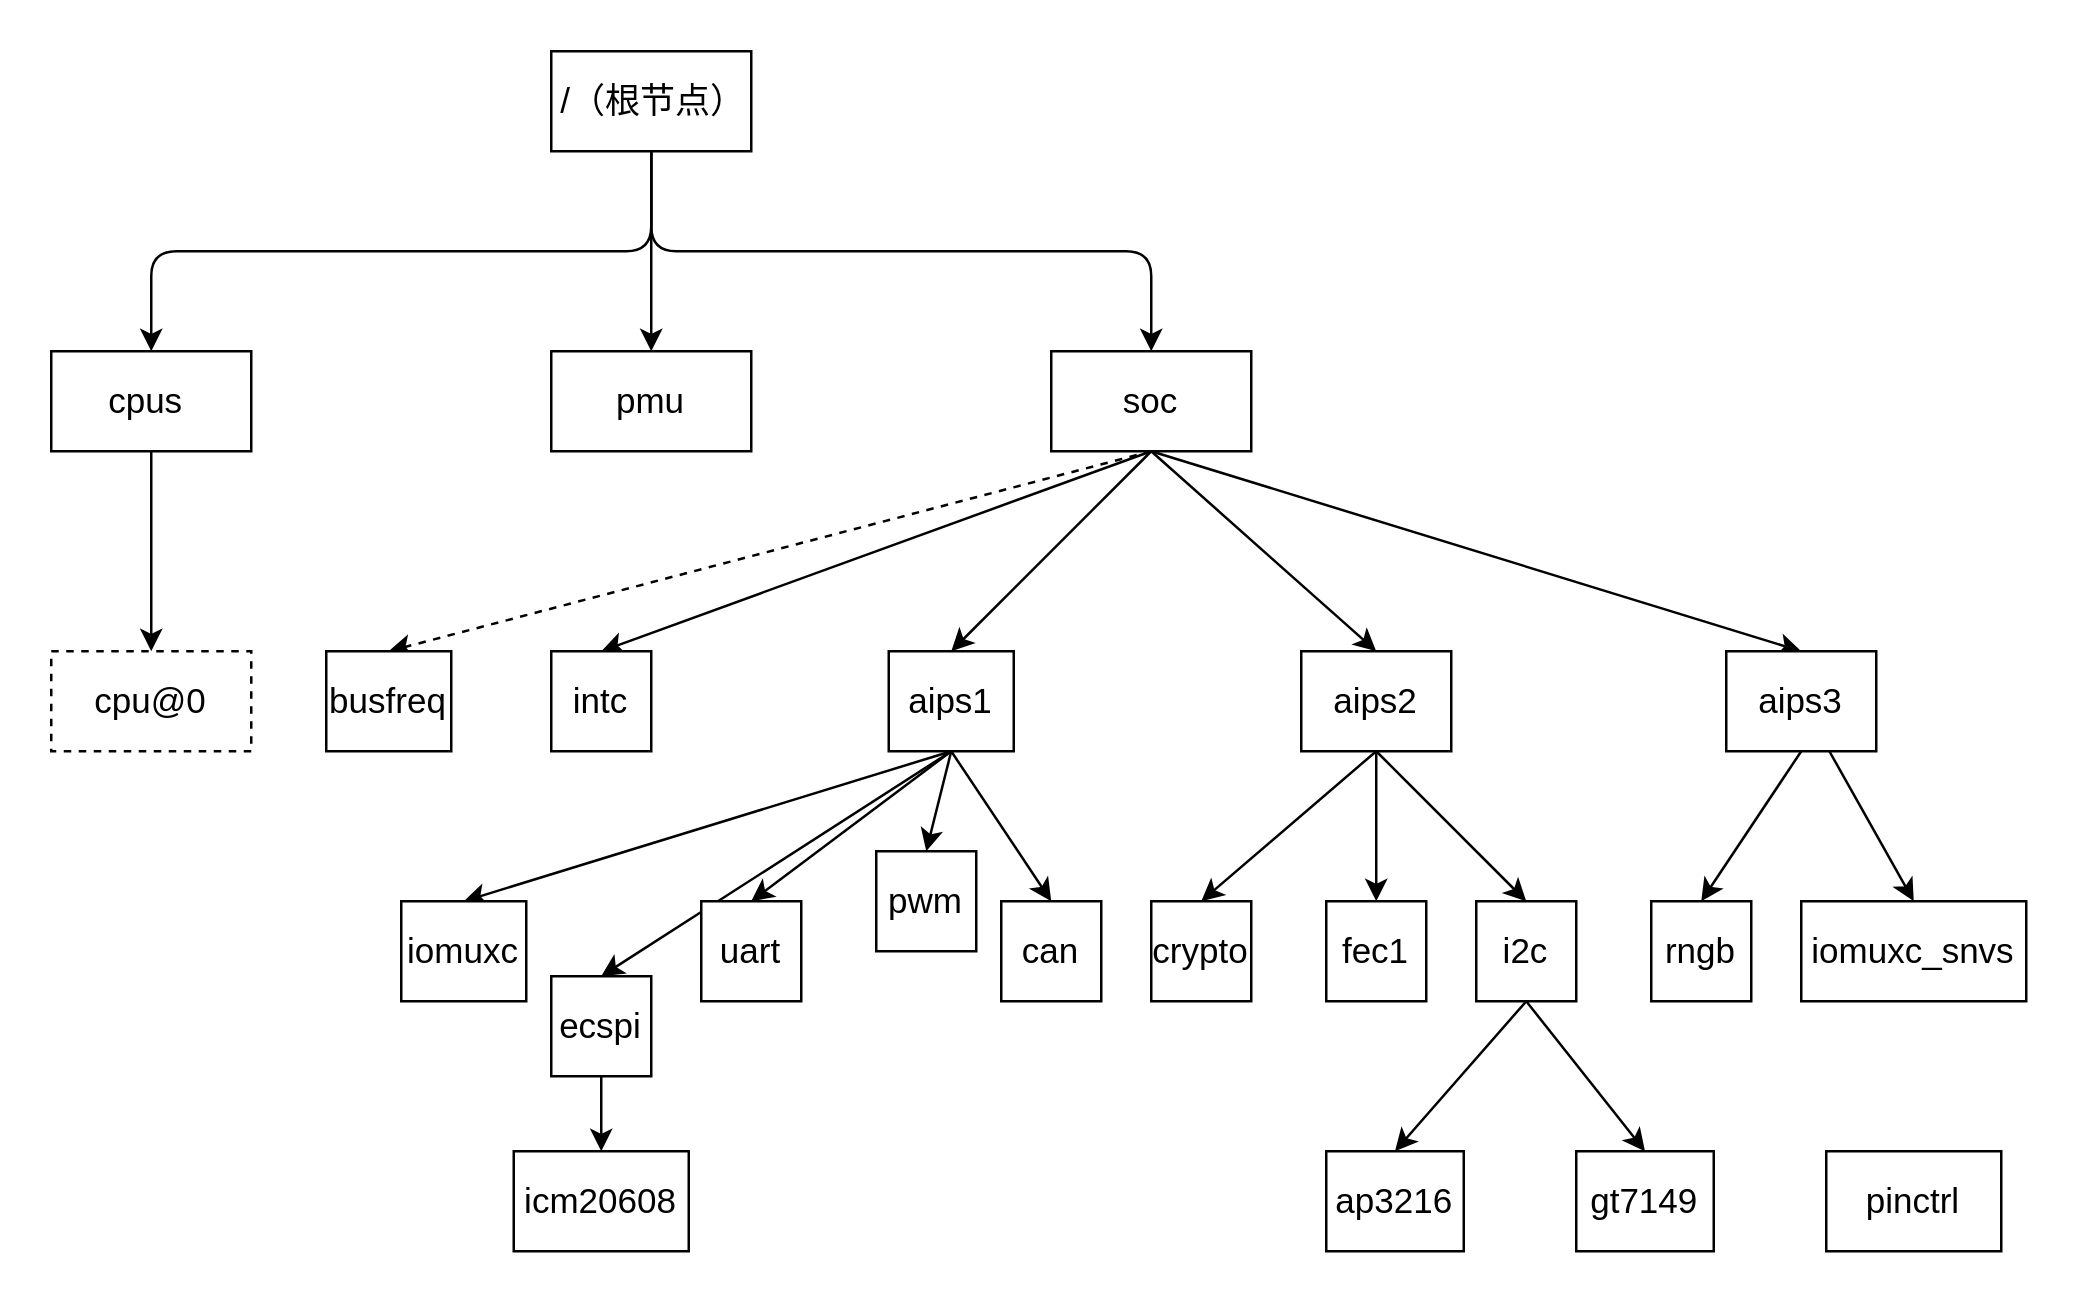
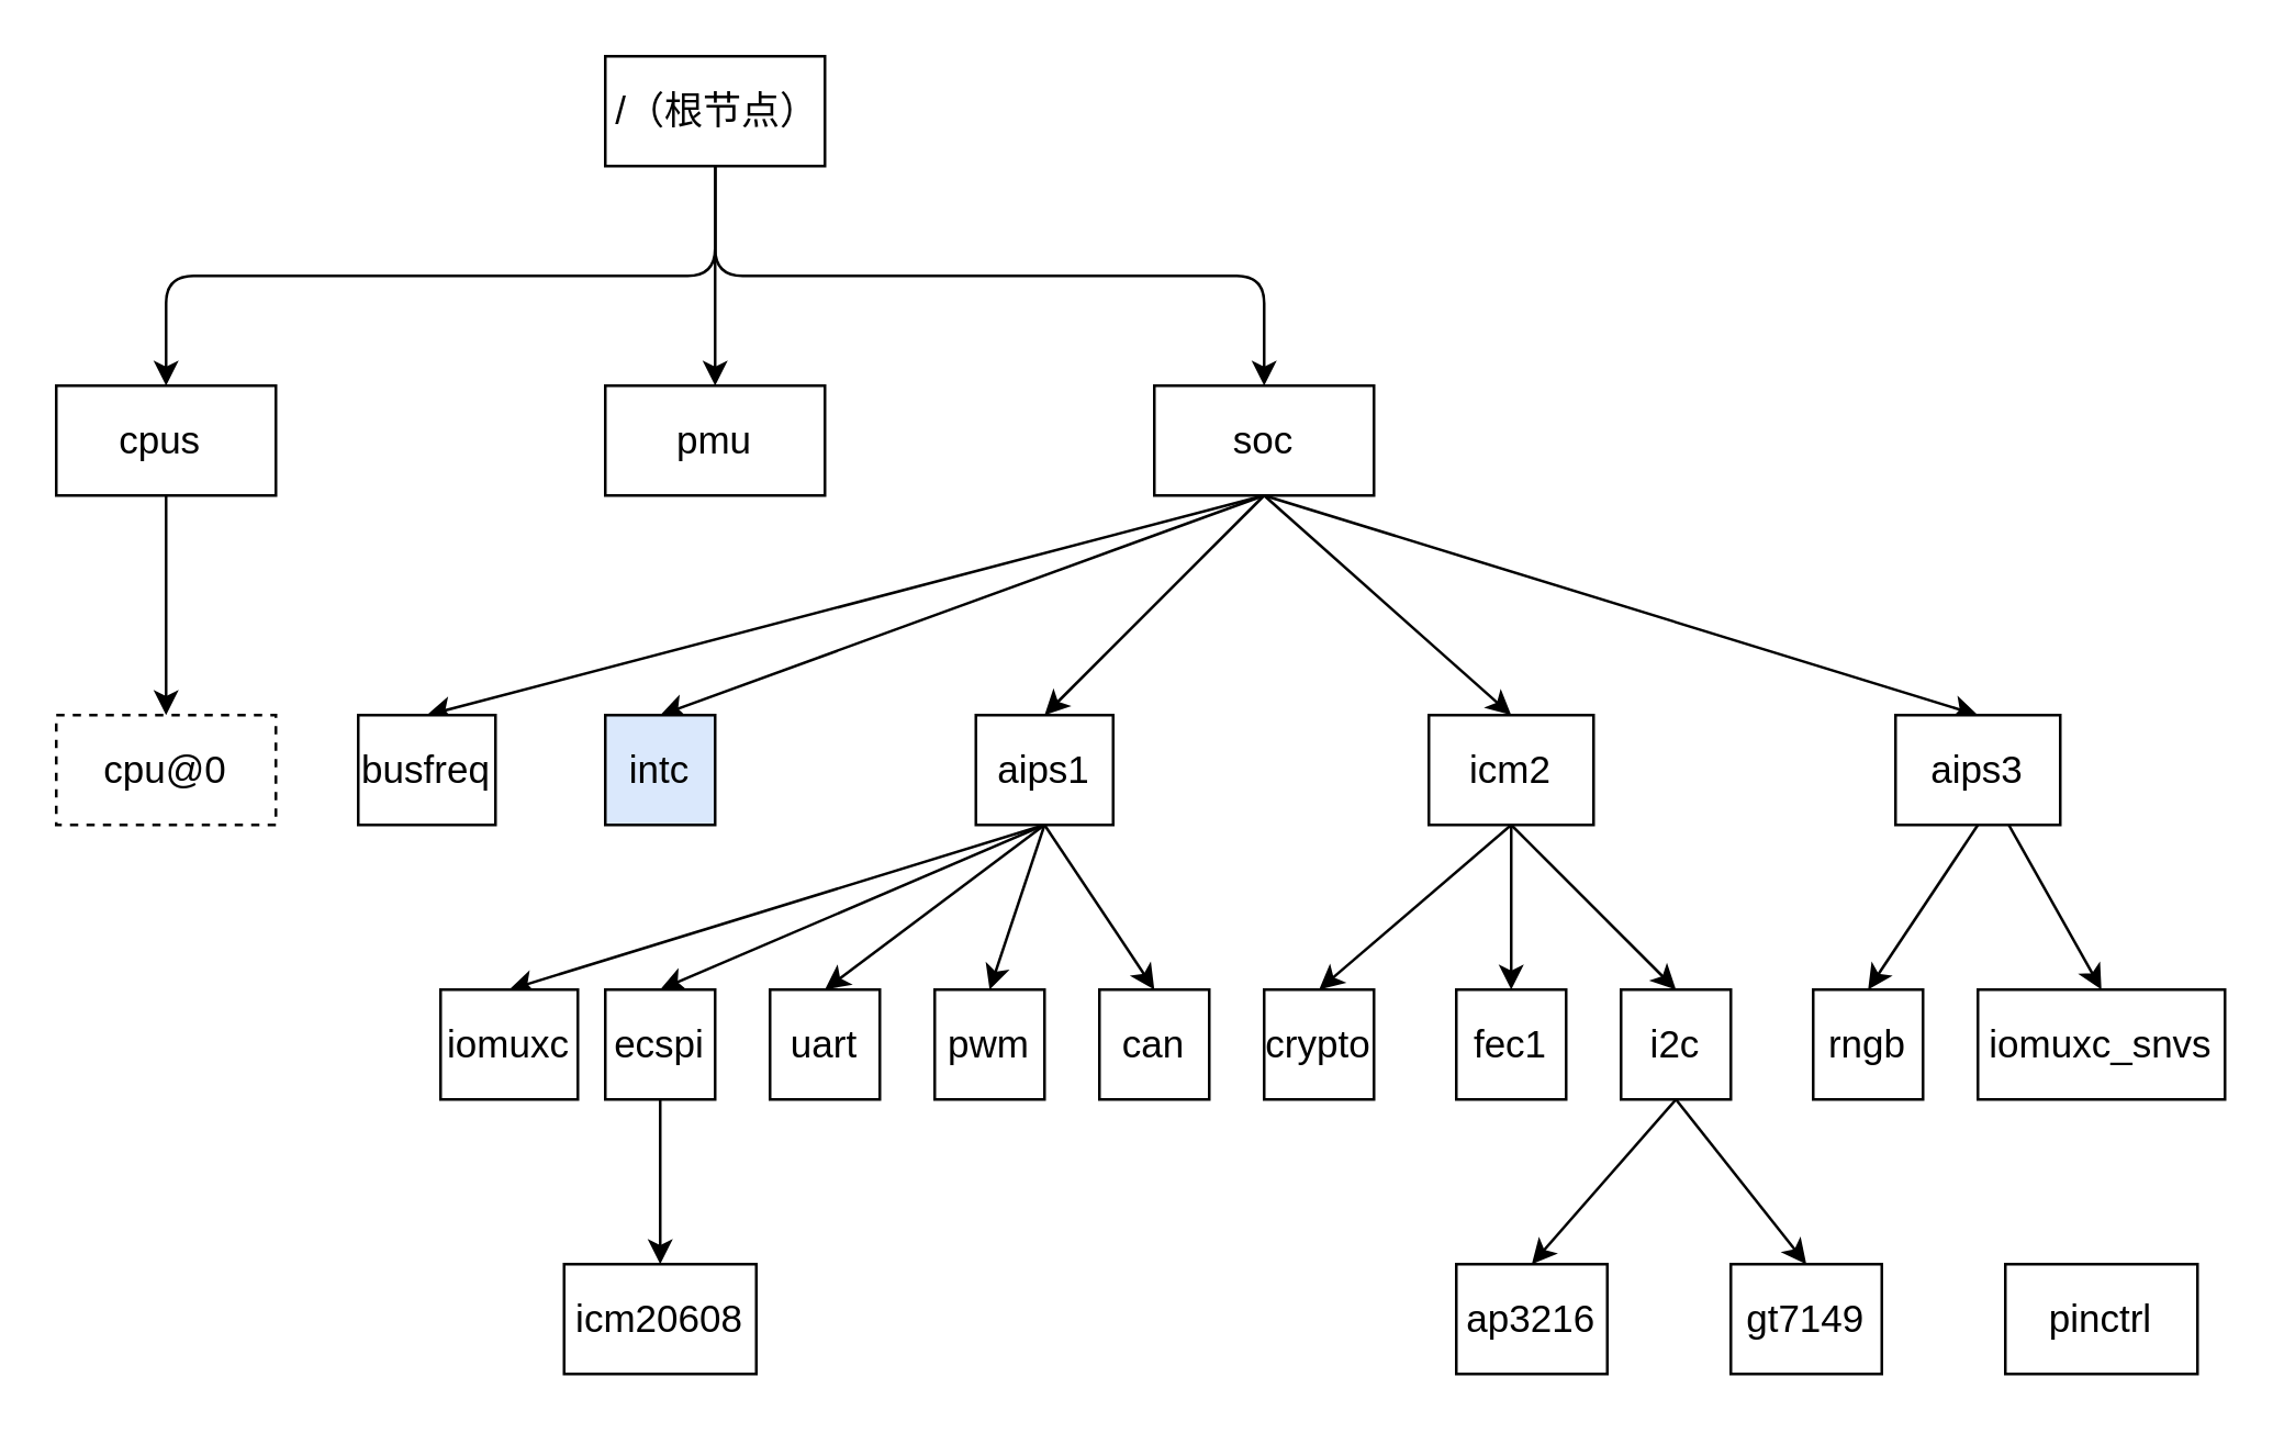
- <mxCell id="8" style="edgeStyle=none;html=1;entryX=0.5;entryY=0;entryDx=0;entryDy=0;fontSize=14;exitX=0.5;exitY=1;exitDx=0;exitDy=0;verticalAlign=middle;fontStyle=0;horizontal=1;dashed=1;" edge="1" parent="1" source="13" target="16"><mxGeometry relative="1" as="geometry" /></mxCell>
+ <mxCell id="8" style="edgeStyle=none;html=1;entryX=0.5;entryY=0;entryDx=0;entryDy=0;fontSize=14;exitX=0.5;exitY=1;exitDx=0;exitDy=0;verticalAlign=middle;fontStyle=0;horizontal=1;" edge="1" parent="1" source="13" target="16"><mxGeometry relative="1" as="geometry" /></mxCell>
- <mxCell id="17" value="intc" style="rounded=0;whiteSpace=wrap;html=1;fontSize=14;align=center;verticalAlign=middle;fontStyle=0;horizontal=1;" vertex="1" parent="1"><mxGeometry x="220" y="260" width="40" height="40" as="geometry" /></mxCell>
+ <mxCell id="17" value="intc" style="rounded=0;whiteSpace=wrap;html=1;fontSize=14;align=center;verticalAlign=middle;fontStyle=0;horizontal=1;fillColor=#dae8fc;" vertex="1" parent="1"><mxGeometry x="220" y="260" width="40" height="40" as="geometry" /></mxCell>
- <mxCell id="27" value="aips2" style="rounded=0;whiteSpace=wrap;html=1;fontSize=14;align=center;verticalAlign=middle;fontStyle=0;horizontal=1;" vertex="1" parent="1"><mxGeometry x="520" y="260" width="60" height="40" as="geometry" /></mxCell>
+ <mxCell id="27" value="icm2" style="rounded=0;whiteSpace=wrap;html=1;fontSize=14;align=center;verticalAlign=middle;fontStyle=0;horizontal=1;" vertex="1" parent="1"><mxGeometry x="520" y="260" width="60" height="40" as="geometry" /></mxCell>
- <mxCell id="36" value="pwm" style="rounded=0;whiteSpace=wrap;html=1;fontSize=14;align=center;verticalAlign=middle;fontStyle=0;horizontal=1;" vertex="1" parent="1"><mxGeometry x="350" y="340" width="40" height="40" as="geometry" /></mxCell>
+ <mxCell id="36" value="pwm" style="rounded=0;whiteSpace=wrap;html=1;fontSize=14;align=center;verticalAlign=middle;fontStyle=0;horizontal=1;" vertex="1" parent="1"><mxGeometry x="340" y="360" width="40" height="40" as="geometry" /></mxCell>
- <mxCell id="32" value="ecspi" style="rounded=0;whiteSpace=wrap;html=1;fontSize=14;align=center;verticalAlign=middle;fontStyle=0;horizontal=1;" vertex="1" parent="1"><mxGeometry x="220" y="390" width="40" height="40" as="geometry" /></mxCell>
+ <mxCell id="32" value="ecspi" style="rounded=0;whiteSpace=wrap;html=1;fontSize=14;align=center;verticalAlign=middle;fontStyle=0;horizontal=1;" vertex="1" parent="1"><mxGeometry x="220" y="360" width="40" height="40" as="geometry" /></mxCell>
